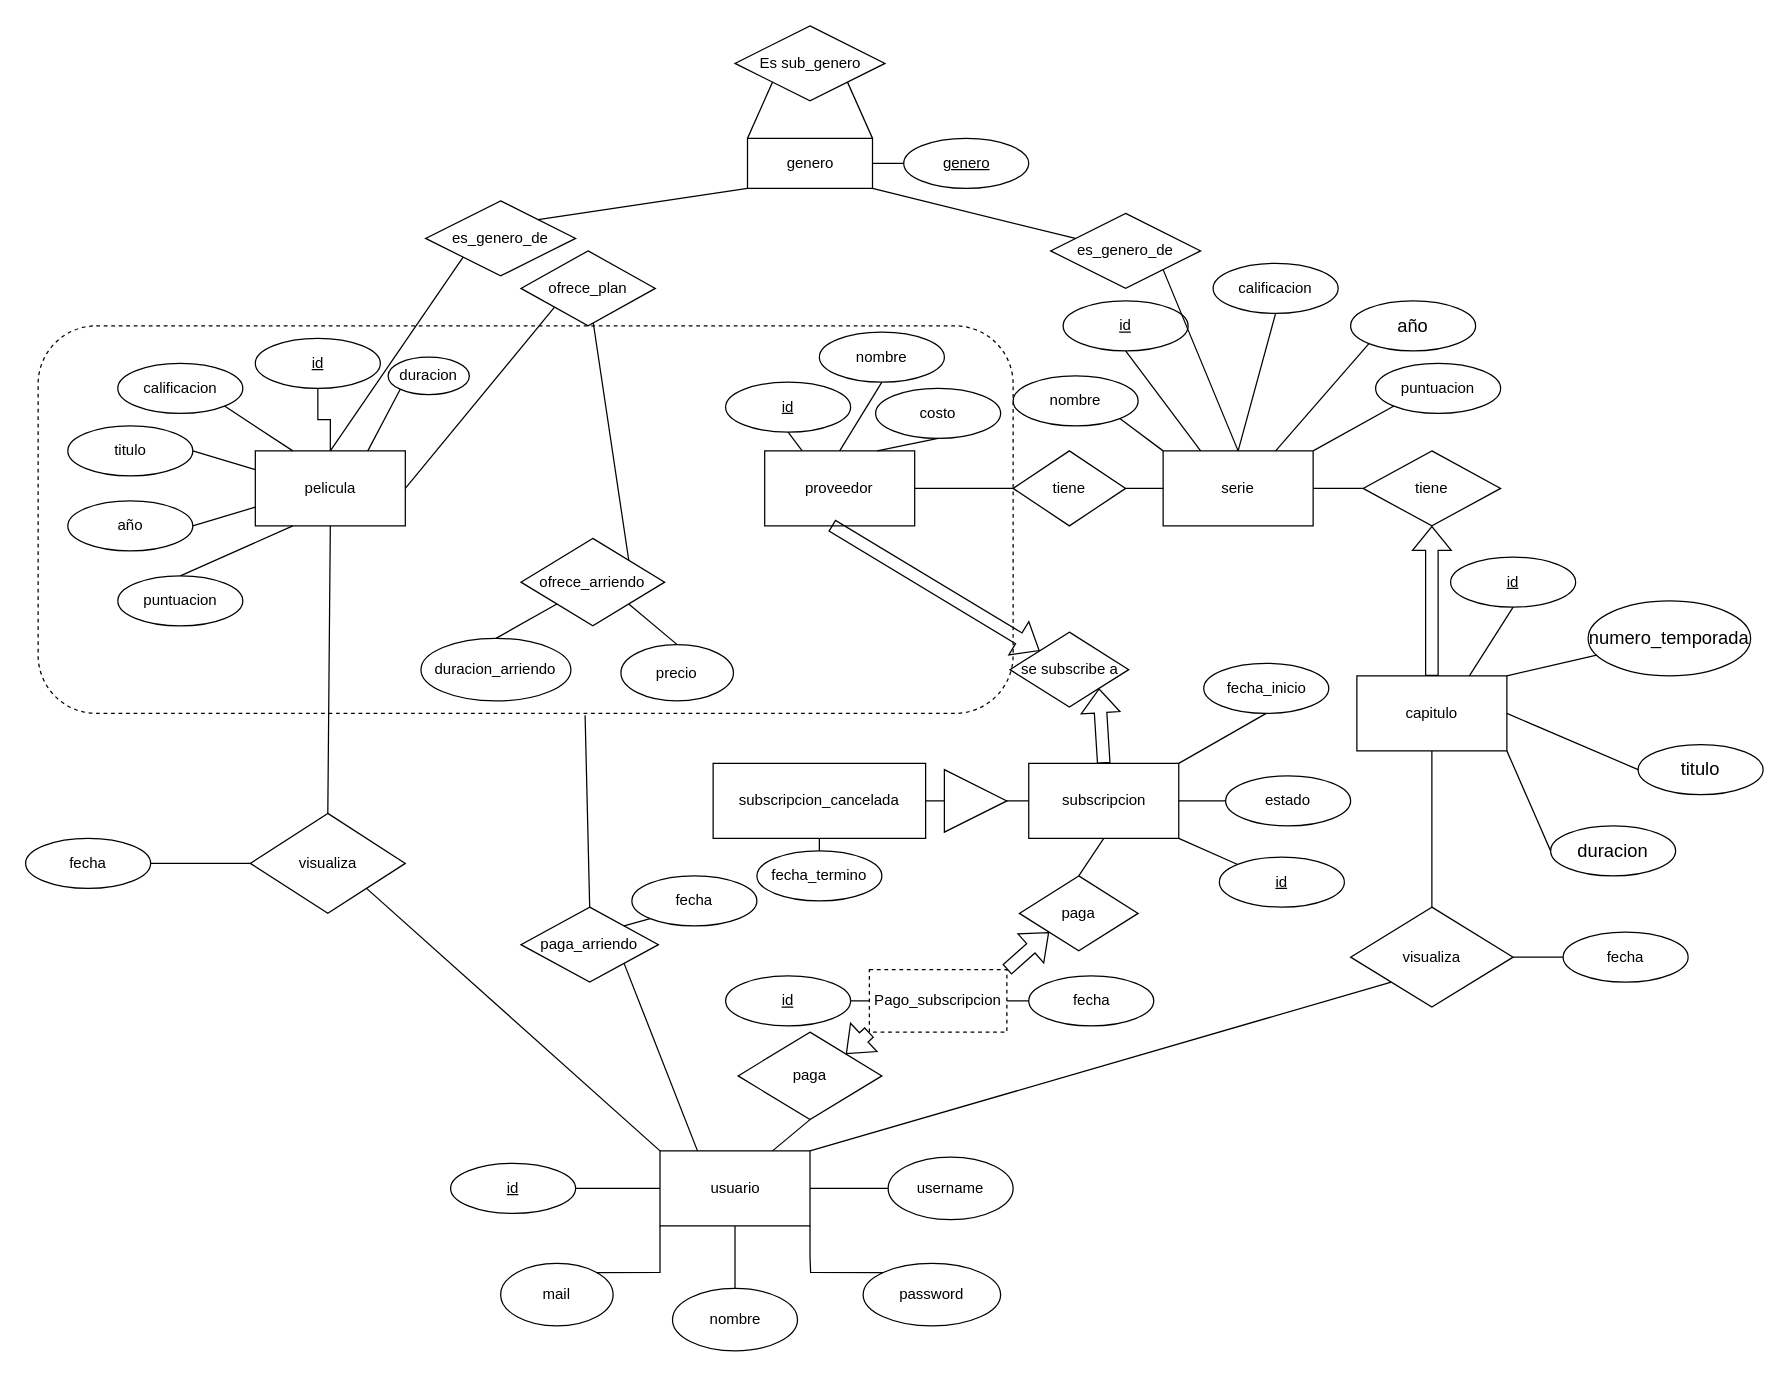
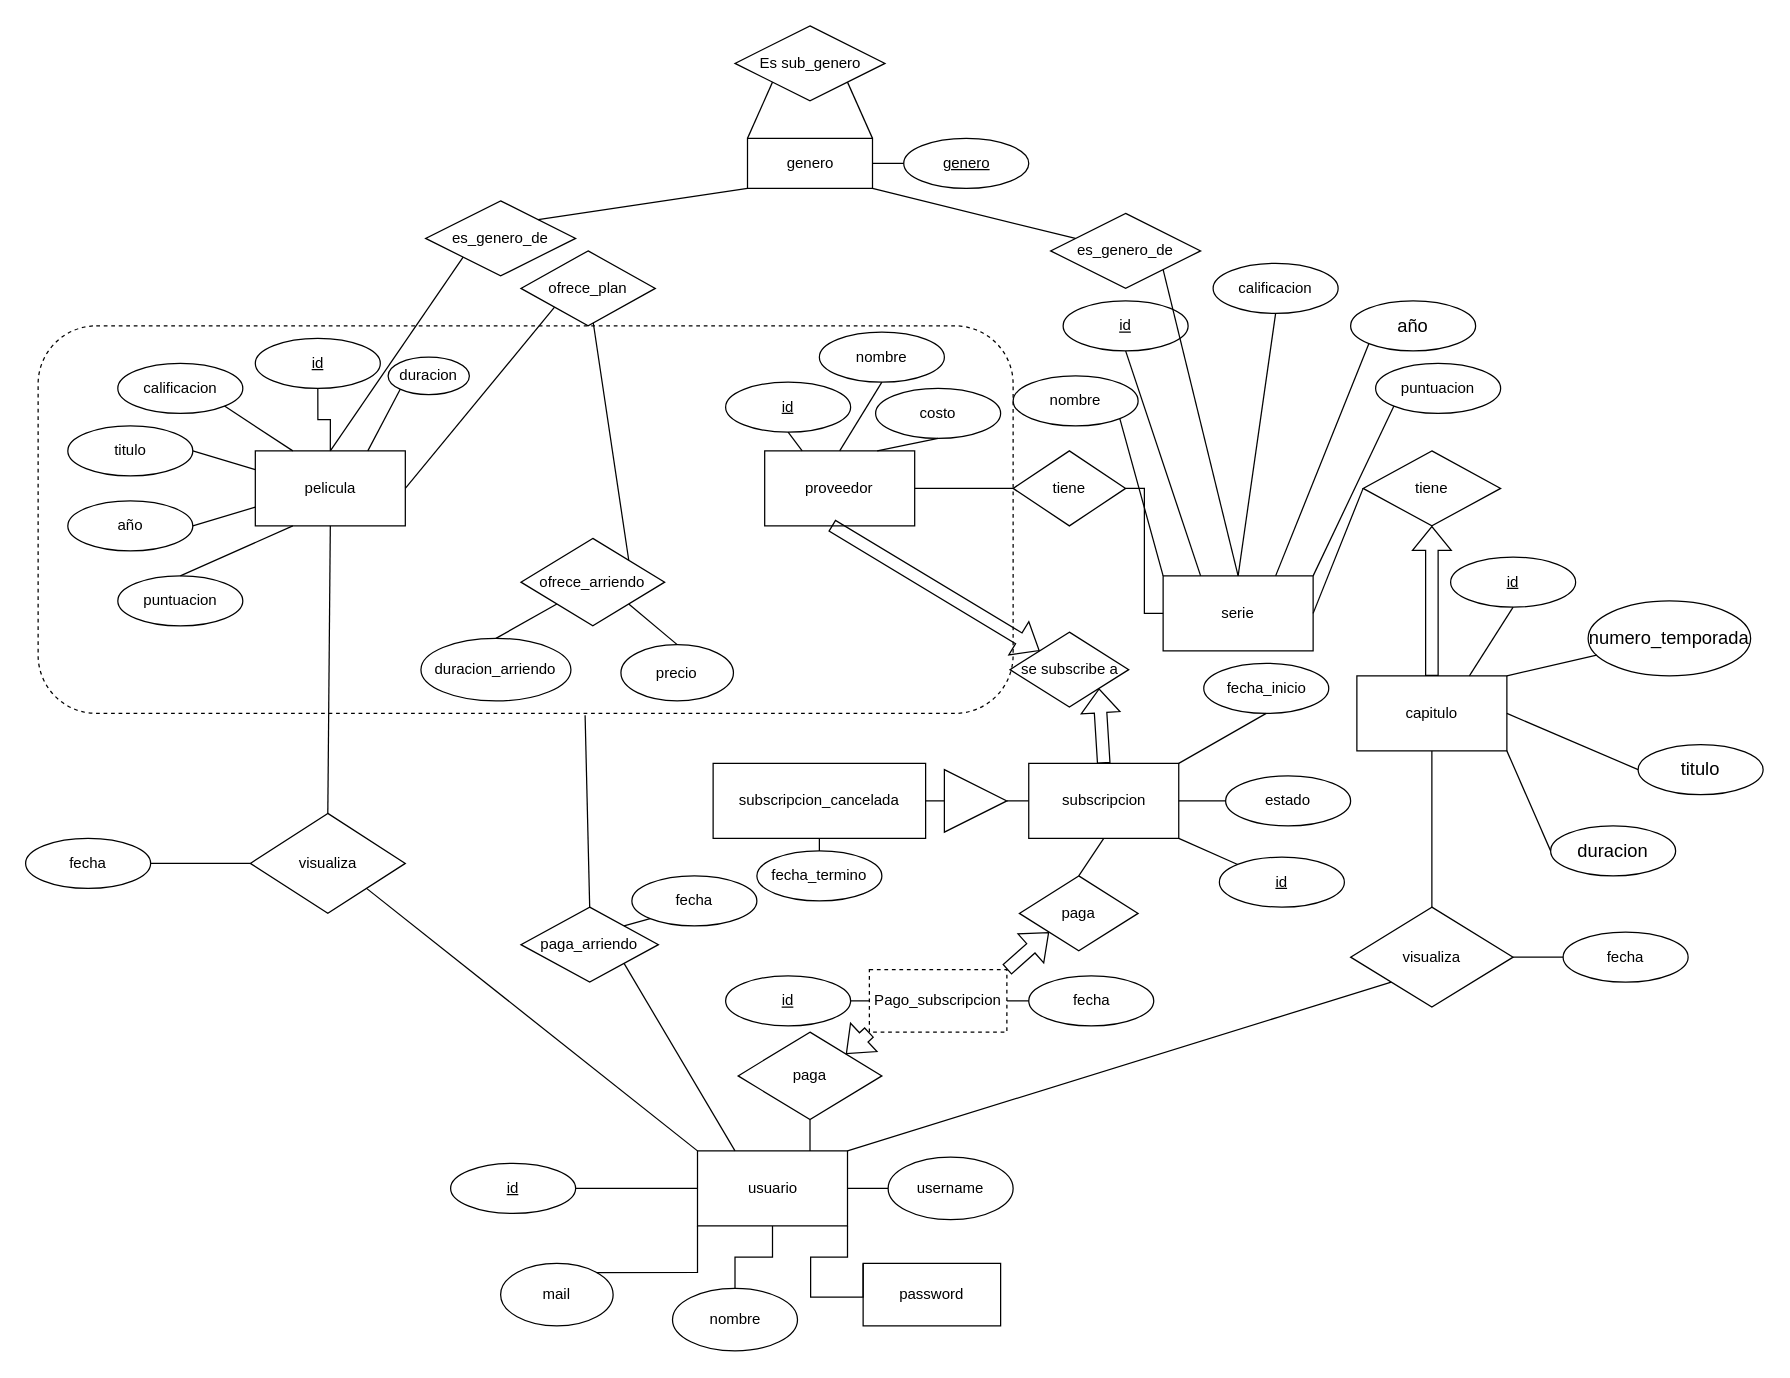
- <mxCell id="11" value="serie" style="rounded=0;whiteSpace=wrap;html=1;" parent="1" vertex="1"><mxGeometry x="930" y="360" width="120" height="60" as="geometry" /></mxCell>
+ <mxCell id="11" value="serie" style="rounded=0;whiteSpace=wrap;html=1;" parent="1" vertex="1"><mxGeometry x="930" y="460" width="120" height="60" as="geometry" /></mxCell>
- <mxCell id="2" value="usuario" style="rounded=0;whiteSpace=wrap;html=1;" parent="1" vertex="1"><mxGeometry x="527.5" y="920" width="120" height="60" as="geometry" /></mxCell>
+ <mxCell id="2" value="usuario" style="rounded=0;whiteSpace=wrap;html=1;" parent="1" vertex="1"><mxGeometry x="557.5" y="920" width="120" height="60" as="geometry" /></mxCell>
- <mxCell id="23" value="password" style="ellipse;whiteSpace=wrap;html=1;" parent="1" vertex="1"><mxGeometry x="690" y="1010" width="110" height="50" as="geometry" /></mxCell>
+ <mxCell id="23" value="password" style="whiteSpace=wrap;html=1;rounded=0;" parent="1" vertex="1"><mxGeometry x="690" y="1010" width="110" height="50" as="geometry" /></mxCell>
